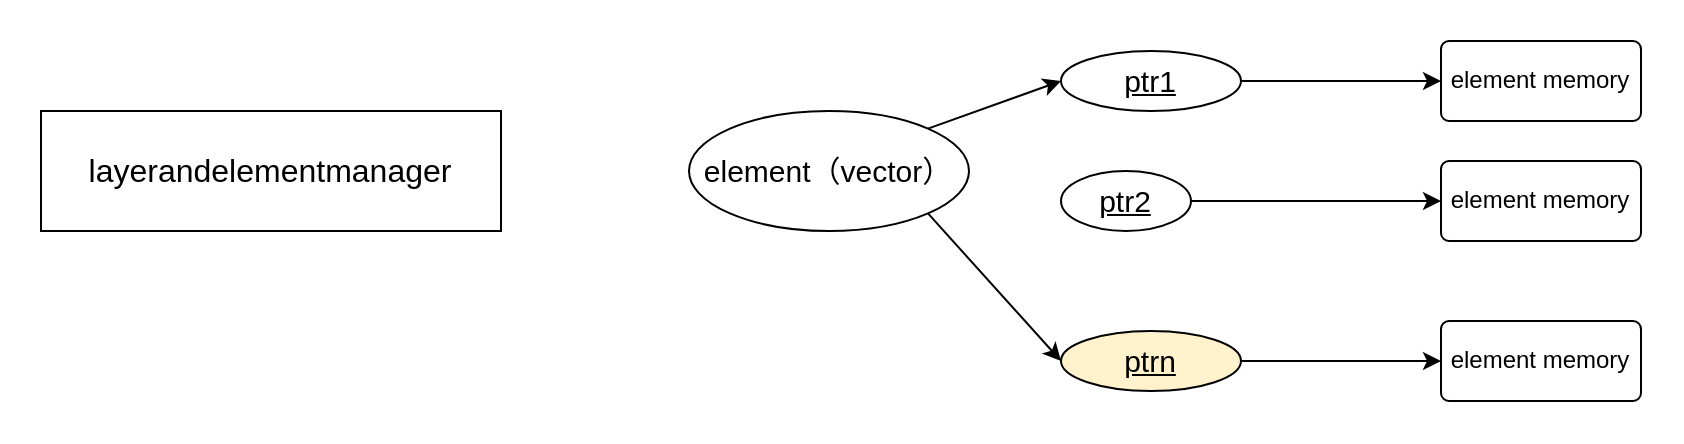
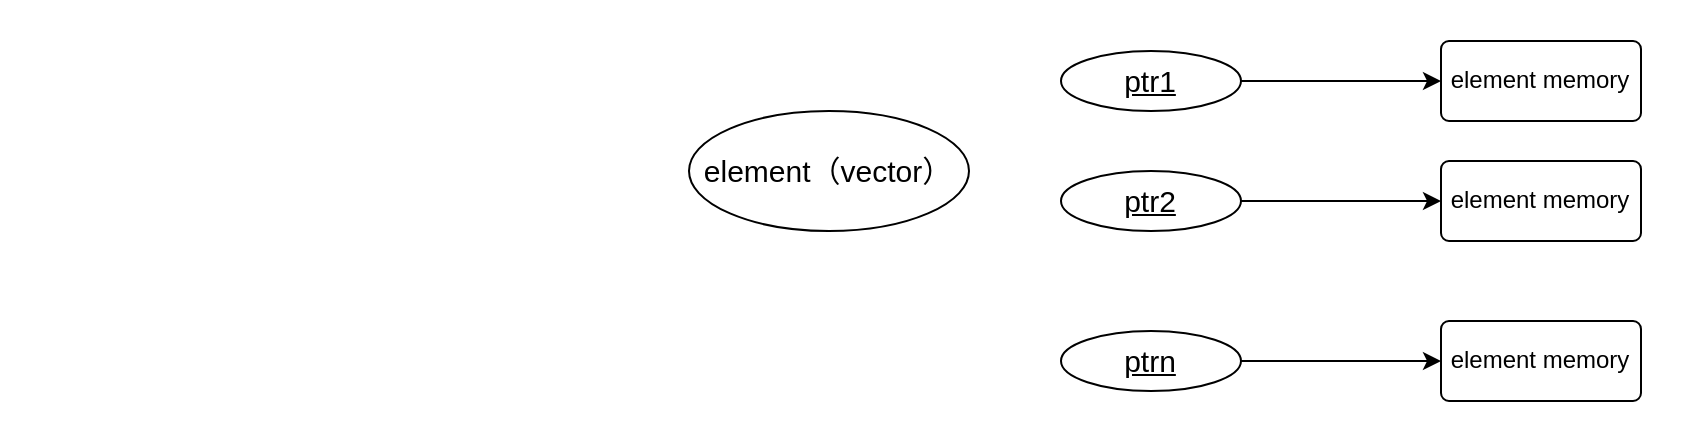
- <mxCell id="3" style="rounded=0;orthogonalLoop=1;jettySize=auto;html=1;exitX=1;exitY=0;exitDx=0;exitDy=0;entryX=0;entryY=0.5;entryDx=0;entryDy=0;" edge="1" parent="1" source="5" target="7"><mxGeometry relative="1" as="geometry" /></mxCell>
- <mxCell id="2" value="&lt;font style=&quot;font-size: 16px;&quot;&gt;layerandelementmanager&lt;/font&gt;" style="rounded=0;whiteSpace=wrap;html=1;fontSize=16;" vertex="1" parent="1"><mxGeometry x="20" y="55" width="230" height="60" as="geometry" /></mxCell>
- <mxCell id="9" value="ptr2" style="ellipse;whiteSpace=wrap;html=1;align=center;fontStyle=4;fontSize=15;" vertex="1" parent="1"><mxGeometry x="530" y="85" width="65" height="30" as="geometry" /></mxCell>
+ <mxCell id="9" value="ptr2" style="ellipse;whiteSpace=wrap;html=1;align=center;fontStyle=4;fontSize=15;" vertex="1" parent="1"><mxGeometry x="530" y="85" width="90" height="30" as="geometry" /></mxCell>
- <mxCell id="4" style="rounded=0;orthogonalLoop=1;jettySize=auto;html=1;exitX=1;exitY=1;exitDx=0;exitDy=0;entryX=0;entryY=0.5;entryDx=0;entryDy=0;" edge="1" parent="1" source="5" target="11"><mxGeometry relative="1" as="geometry" /></mxCell>
- <mxCell id="11" value="ptrn" style="ellipse;whiteSpace=wrap;html=1;align=center;fontStyle=4;fontSize=15;fillColor=#fff2cc;" vertex="1" parent="1"><mxGeometry x="530" y="165" width="90" height="30" as="geometry" /></mxCell>
+ <mxCell id="11" value="ptrn" style="ellipse;whiteSpace=wrap;html=1;align=center;fontStyle=4;fontSize=15;" vertex="1" parent="1"><mxGeometry x="530" y="165" width="90" height="30" as="geometry" /></mxCell>
